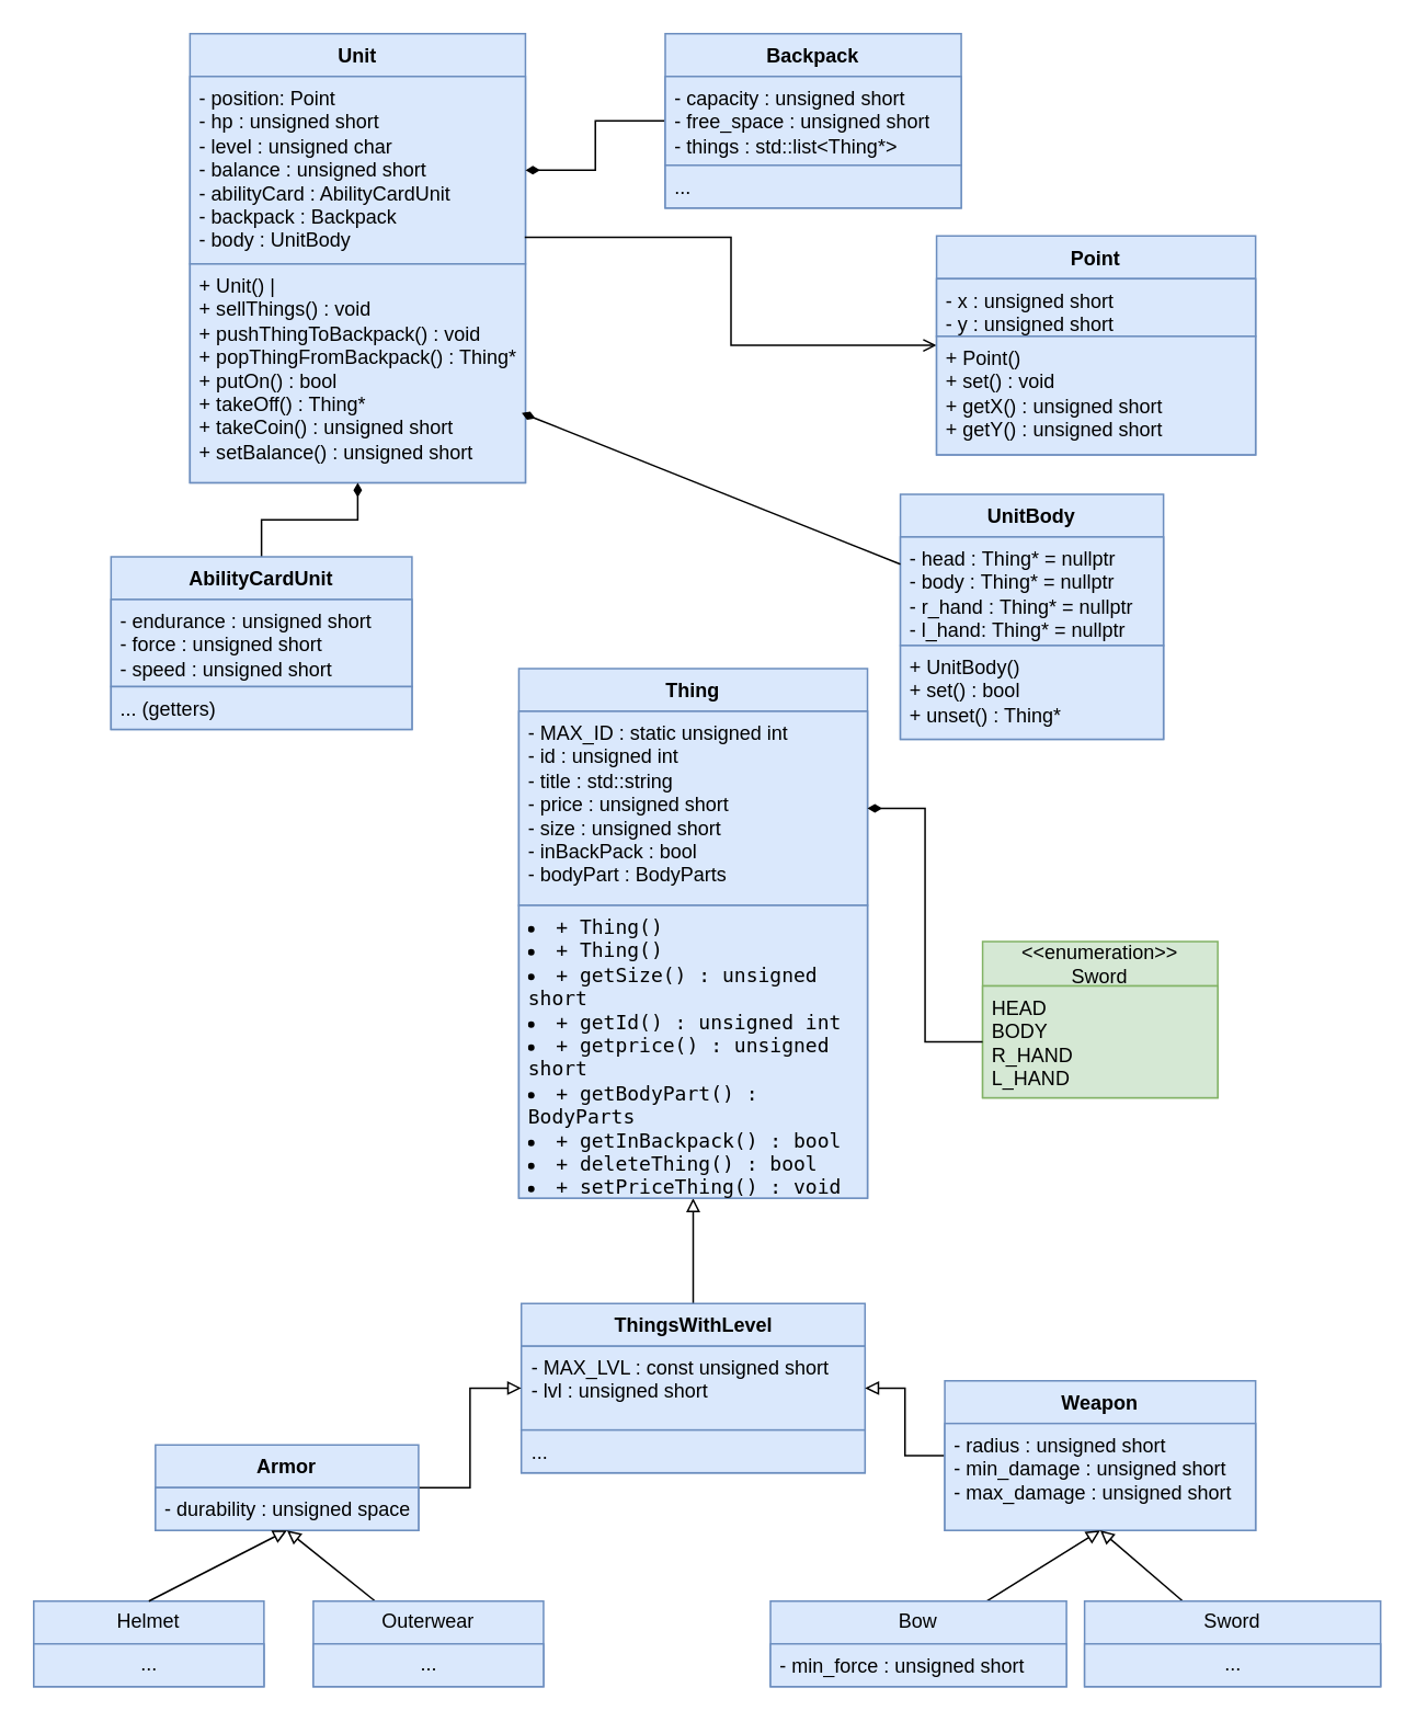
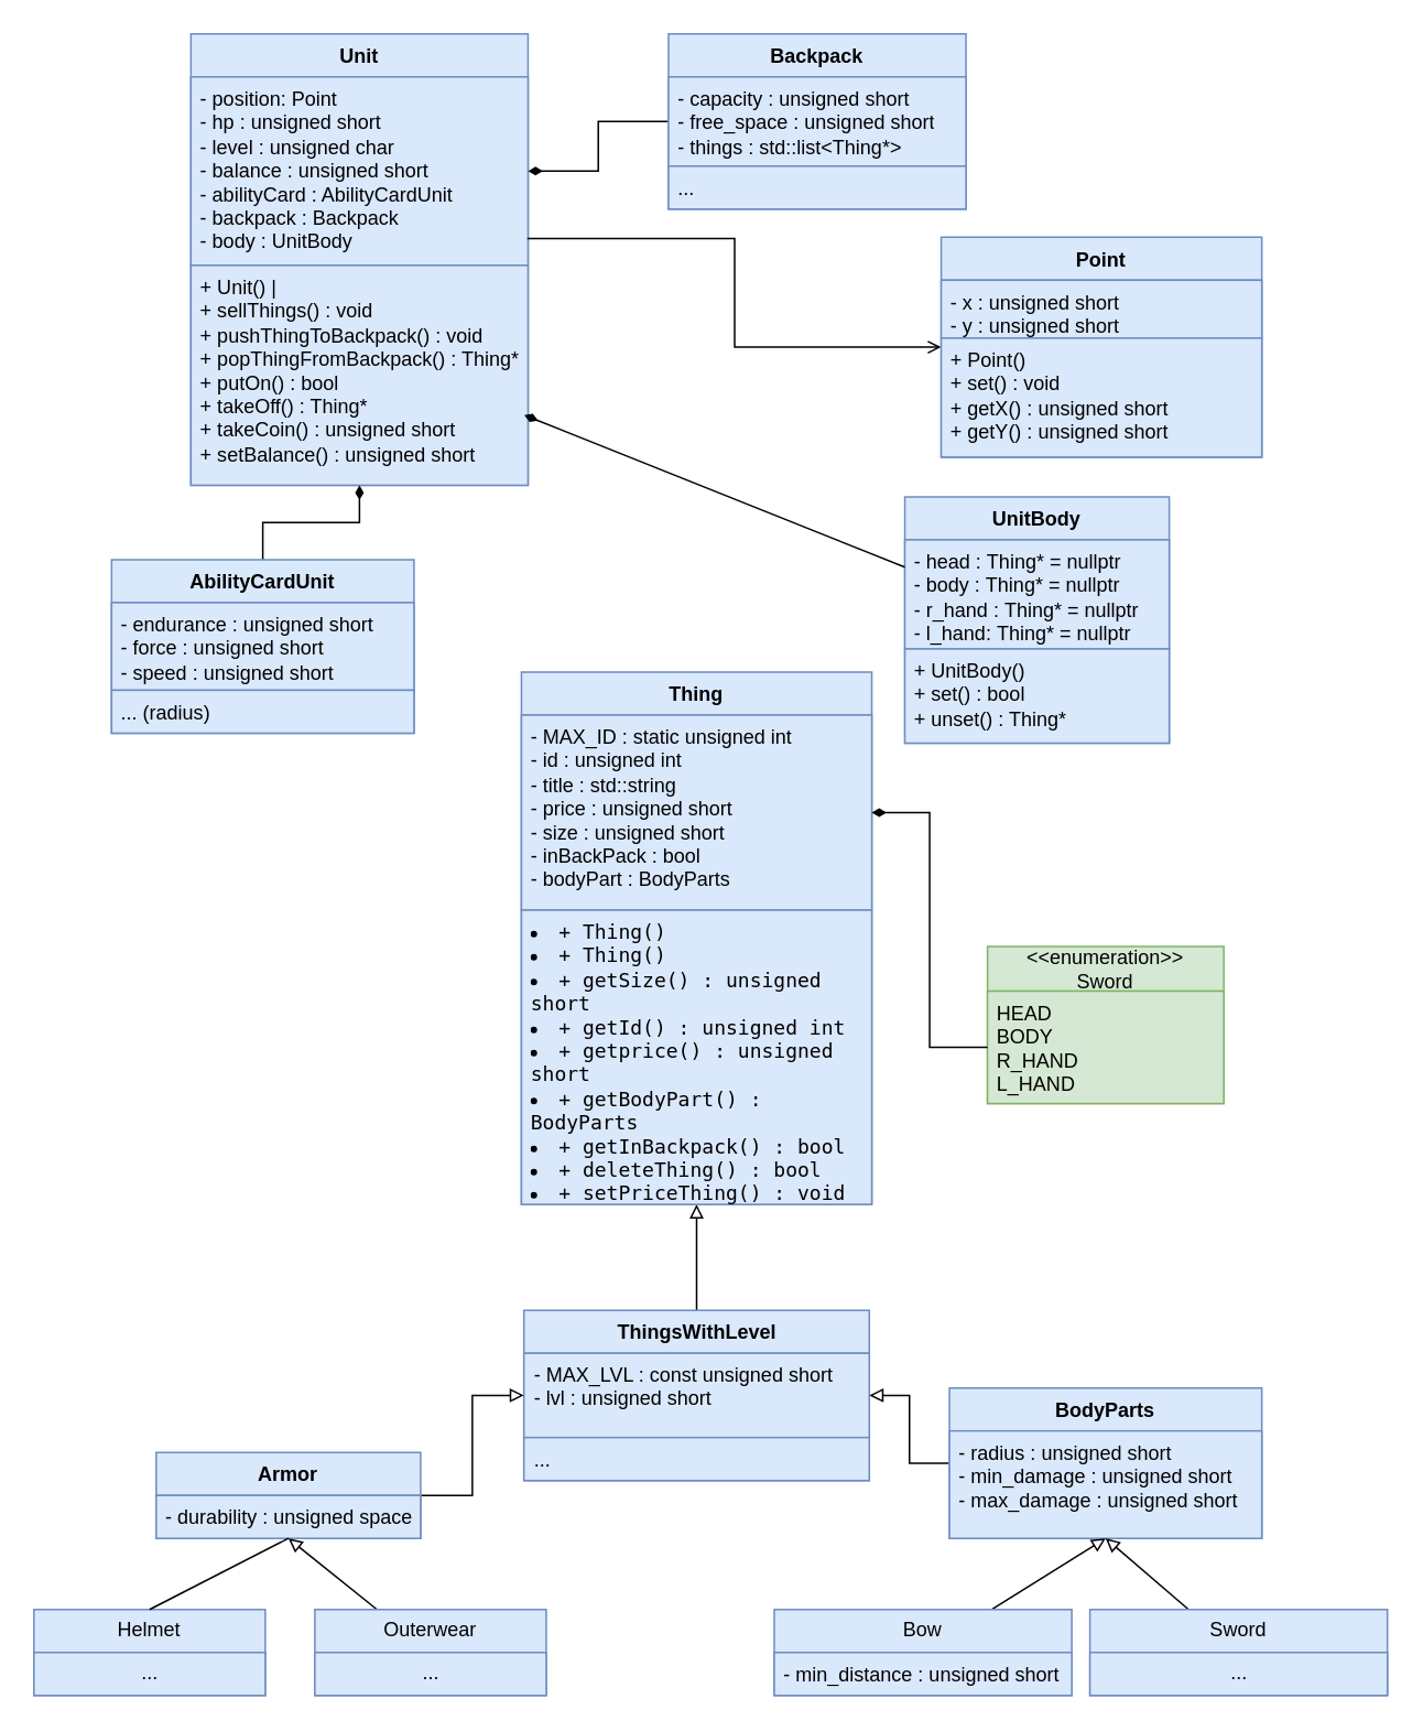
- <mxCell id="52" value="... (getters)" style="text;strokeColor=#6c8ebf;fillColor=#dae8fc;align=left;verticalAlign=top;spacingLeft=4;spacingRight=4;overflow=hidden;rotatable=0;points=[[0,0.5],[1,0.5]];portConstraint=eastwest;whiteSpace=wrap;html=1;" parent="50" vertex="1"><mxGeometry y="79" width="183" height="26" as="geometry" /></mxCell>
+ <mxCell id="52" value="... (radius)" style="text;strokeColor=#6c8ebf;fillColor=#dae8fc;align=left;verticalAlign=top;spacingLeft=4;spacingRight=4;overflow=hidden;rotatable=0;points=[[0,0.5],[1,0.5]];portConstraint=eastwest;whiteSpace=wrap;html=1;" parent="50" vertex="1"><mxGeometry y="79" width="183" height="26" as="geometry" /></mxCell>
- <mxCell id="25" value="Weapon" style="swimlane;fontStyle=1;align=center;verticalAlign=top;childLayout=stackLayout;horizontal=1;startSize=26;horizontalStack=0;resizeParent=1;resizeParentMax=0;resizeLast=0;collapsible=1;marginBottom=0;whiteSpace=wrap;html=1;fillColor=#dae8fc;strokeColor=#6c8ebf;" parent="1" vertex="1"><mxGeometry x="574" y="839" width="189" height="91" as="geometry" /></mxCell>
+ <mxCell id="25" value="BodyParts" style="swimlane;fontStyle=1;align=center;verticalAlign=top;childLayout=stackLayout;horizontal=1;startSize=26;horizontalStack=0;resizeParent=1;resizeParentMax=0;resizeLast=0;collapsible=1;marginBottom=0;whiteSpace=wrap;html=1;fillColor=#dae8fc;strokeColor=#6c8ebf;" parent="1" vertex="1"><mxGeometry x="574" y="839" width="189" height="91" as="geometry" /></mxCell>
- <mxCell id="39" style="rounded=0;orthogonalLoop=1;jettySize=auto;html=1;entryX=0.5;entryY=1;entryDx=0;entryDy=0;endArrow=block;endFill=0;exitX=0.5;exitY=0;exitDx=0;exitDy=0;" parent="1" source="28" target="21" edge="1"><mxGeometry relative="1" as="geometry" /></mxCell>
+ <mxCell id="39" style="rounded=0;orthogonalLoop=1;jettySize=auto;html=1;entryX=0.5;entryY=1;entryDx=0;entryDy=0;endArrow=none;endFill=0;exitX=0.5;exitY=0;exitDx=0;exitDy=0;" parent="1" source="28" target="21" edge="1"><mxGeometry relative="1" as="geometry" /></mxCell>
- <mxCell id="35" value="- min_force :&amp;nbsp;unsigned short" style="text;strokeColor=#6c8ebf;fillColor=#dae8fc;align=left;verticalAlign=top;spacingLeft=4;spacingRight=4;overflow=hidden;rotatable=0;points=[[0,0.5],[1,0.5]];portConstraint=eastwest;whiteSpace=wrap;html=1;" parent="34" vertex="1"><mxGeometry y="26" width="180" height="26" as="geometry" /></mxCell>
+ <mxCell id="35" value="- min_distance :&amp;nbsp;unsigned short" style="text;strokeColor=#6c8ebf;fillColor=#dae8fc;align=left;verticalAlign=top;spacingLeft=4;spacingRight=4;overflow=hidden;rotatable=0;points=[[0,0.5],[1,0.5]];portConstraint=eastwest;whiteSpace=wrap;html=1;" parent="34" vertex="1"><mxGeometry y="26" width="180" height="26" as="geometry" /></mxCell>
